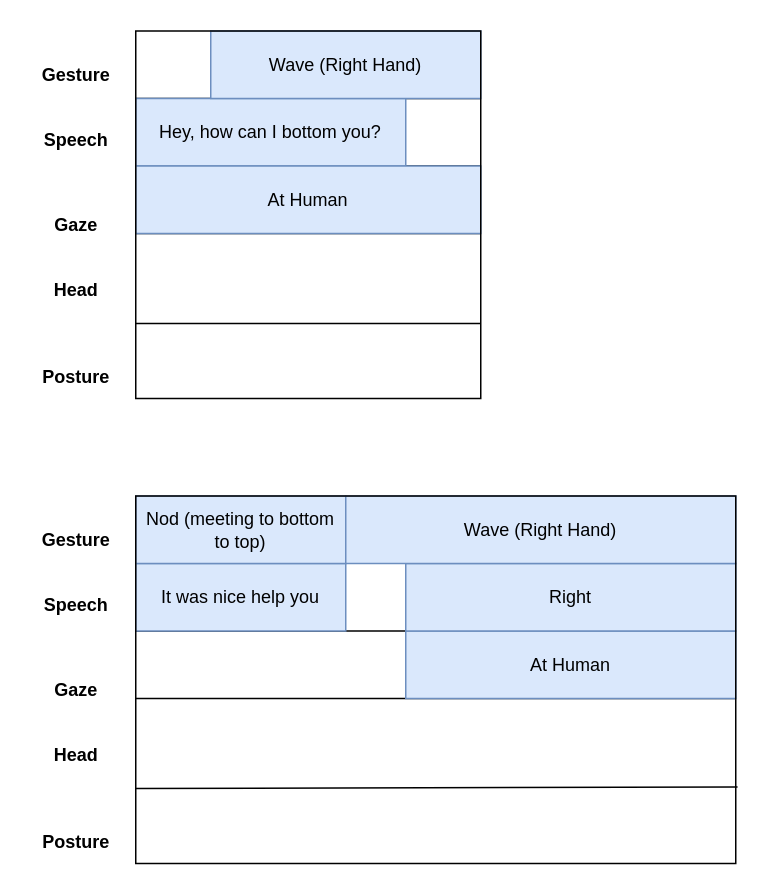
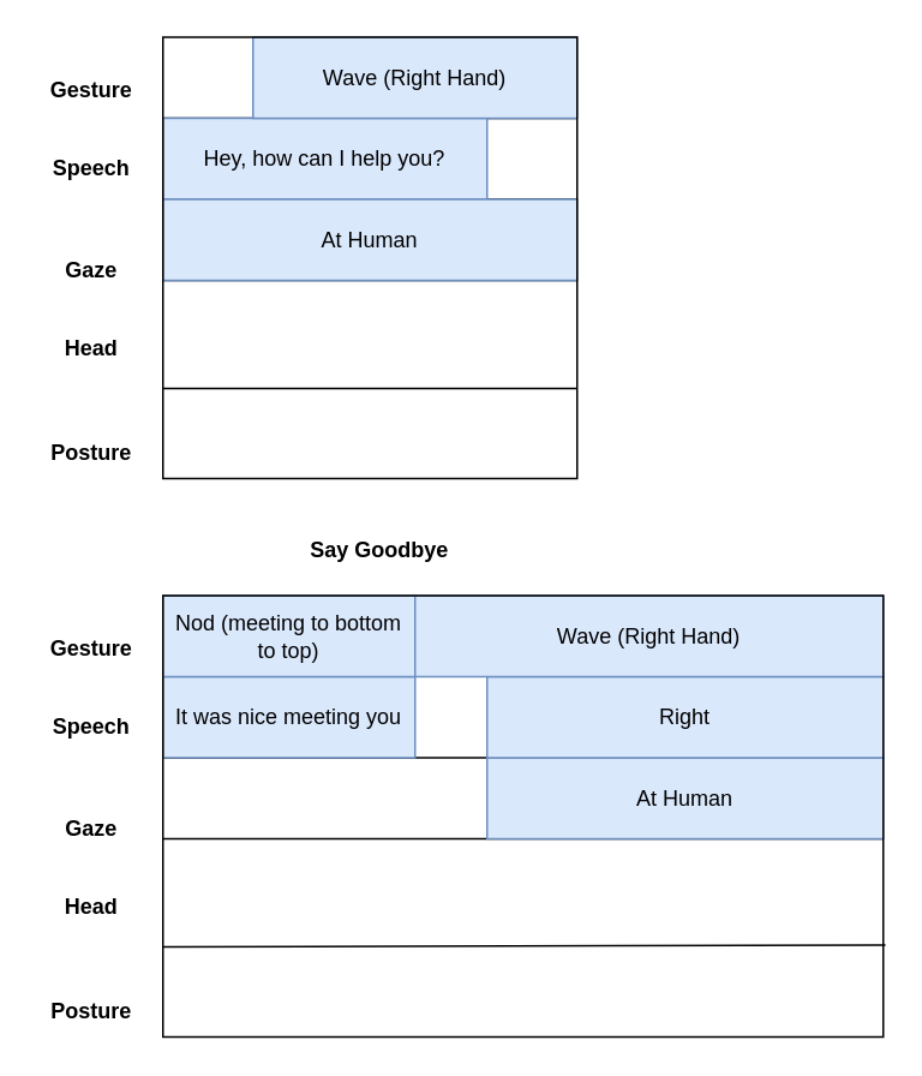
- <mxCell id="7" value="Hey, how can I bottom you?" style="rounded=0;whiteSpace=wrap;html=1;fillColor=#dae8fc;strokeColor=#6c8ebf;" vertex="1" parent="1"><mxGeometry x="90" y="65" width="180" height="45" as="geometry" /></mxCell>
+ <mxCell id="7" value="Hey, how can I help you?" style="rounded=0;whiteSpace=wrap;html=1;fillColor=#dae8fc;strokeColor=#6c8ebf;" vertex="1" parent="1"><mxGeometry x="90" y="65" width="180" height="45" as="geometry" /></mxCell>
+ <mxCell id="18" value="&lt;b&gt;Say Goodbye&lt;/b&gt;" style="text;html=1;align=center;verticalAlign=middle;resizable=0;points=[];autosize=1;strokeColor=none;fillColor=none;" vertex="1" parent="1"><mxGeometry x="165" y="295" width="90" height="20" as="geometry" /></mxCell>
- <mxCell id="15" value="It was nice help you" style="rounded=0;whiteSpace=wrap;html=1;fillColor=#dae8fc;strokeColor=#6c8ebf;" vertex="1" parent="1"><mxGeometry x="90" y="375" width="140" height="45" as="geometry" /></mxCell>
+ <mxCell id="15" value="It was nice meeting you" style="rounded=0;whiteSpace=wrap;html=1;fillColor=#dae8fc;strokeColor=#6c8ebf;" vertex="1" parent="1"><mxGeometry x="90" y="375" width="140" height="45" as="geometry" /></mxCell>
